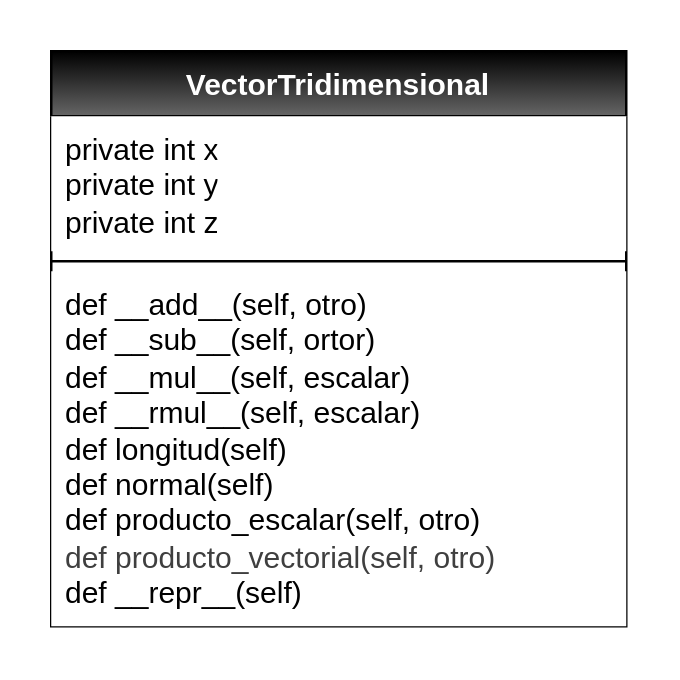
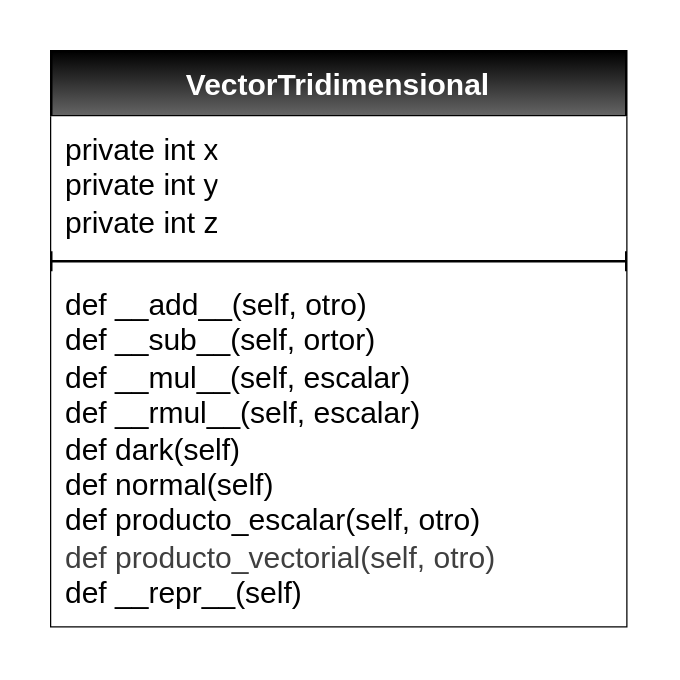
- <mxCell id="5" value="def __add__(self, otro)&lt;div&gt;def __sub__(self, ortor)&lt;/div&gt;&lt;div&gt;def __mul__(self, escalar)&lt;/div&gt;&lt;div&gt;def __rmul__(self, escalar)&lt;/div&gt;&lt;div&gt;def longitud(self)&lt;/div&gt;&lt;div&gt;def normal(self)&lt;/div&gt;&lt;div&gt;def producto_escalar(self, otro)&lt;/div&gt;&lt;div&gt;&lt;span style=&quot;color: rgb(63, 63, 63);&quot;&gt;def producto_vectorial(self, otro)&lt;/span&gt;&lt;br&gt;&lt;/div&gt;&lt;div&gt;def __repr__(self)&lt;/div&gt;" style="text;strokeColor=none;fillColor=#FFFFFF;align=left;verticalAlign=top;spacingLeft=4;spacingRight=4;overflow=hidden;rotatable=0;points=[[0,0.5],[1,0.5]];portConstraint=eastwest;whiteSpace=wrap;html=1;" parent="2" vertex="1"><mxGeometry y="88" width="230" height="142" as="geometry" /></mxCell>
+ <mxCell id="5" value="def __add__(self, otro)&lt;div&gt;def __sub__(self, ortor)&lt;/div&gt;&lt;div&gt;def __mul__(self, escalar)&lt;/div&gt;&lt;div&gt;def __rmul__(self, escalar)&lt;/div&gt;&lt;div&gt;def dark(self)&lt;/div&gt;&lt;div&gt;def normal(self)&lt;/div&gt;&lt;div&gt;def producto_escalar(self, otro)&lt;/div&gt;&lt;div&gt;&lt;span style=&quot;color: rgb(63, 63, 63);&quot;&gt;def producto_vectorial(self, otro)&lt;/span&gt;&lt;br&gt;&lt;/div&gt;&lt;div&gt;def __repr__(self)&lt;/div&gt;" style="text;strokeColor=none;fillColor=#FFFFFF;align=left;verticalAlign=top;spacingLeft=4;spacingRight=4;overflow=hidden;rotatable=0;points=[[0,0.5],[1,0.5]];portConstraint=eastwest;whiteSpace=wrap;html=1;" parent="2" vertex="1"><mxGeometry y="88" width="230" height="142" as="geometry" /></mxCell>
